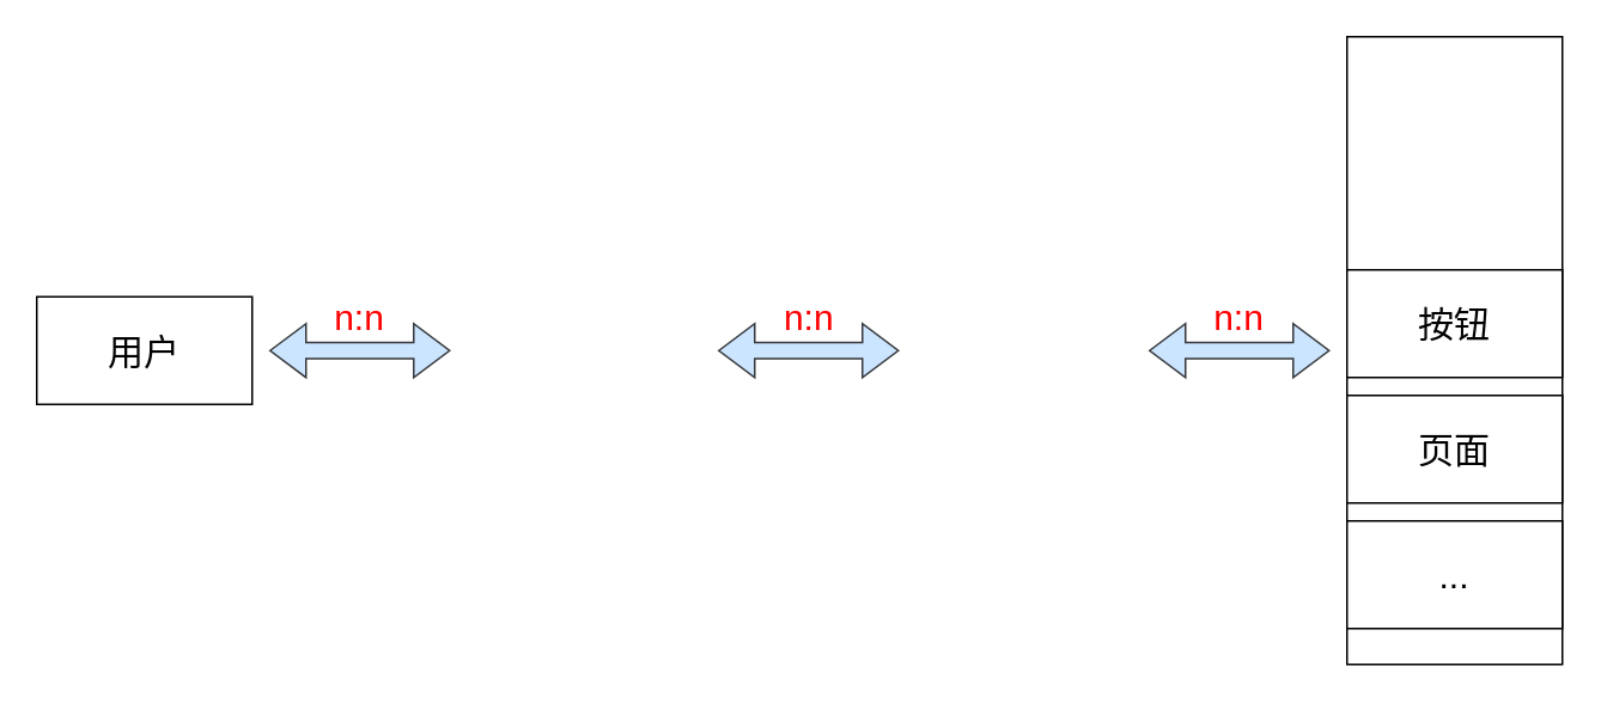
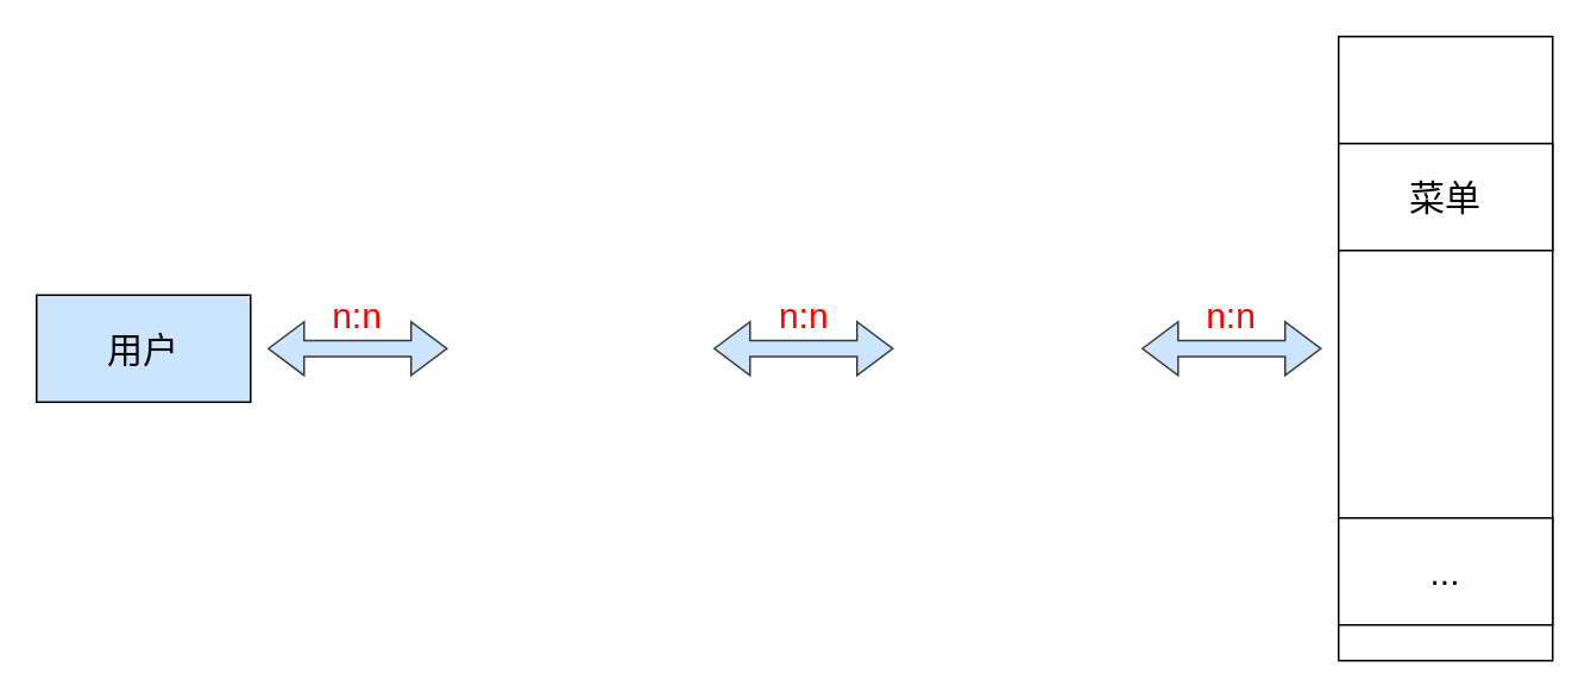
+ <mxCell id="4" value="菜单" style="rounded=0;whiteSpace=wrap;html=1;fontSize=20;" vertex="1" parent="1"><mxGeometry x="750" y="80" width="120" height="60" as="geometry" /></mxCell>
- <mxCell id="5" value="按钮" style="rounded=0;whiteSpace=wrap;html=1;fontSize=20;" vertex="1" parent="1"><mxGeometry x="750" y="150" width="120" height="60" as="geometry" /></mxCell>
- <mxCell id="2" value="用户" style="rounded=0;whiteSpace=wrap;html=1;fontSize=20;" vertex="1" parent="1"><mxGeometry x="20" y="165" width="120" height="60" as="geometry" /></mxCell>
+ <mxCell id="2" value="用户" style="rounded=0;whiteSpace=wrap;html=1;fontSize=20;fillColor=#cce5ff;" vertex="1" parent="1"><mxGeometry x="20" y="165" width="120" height="60" as="geometry" /></mxCell>
- <mxCell id="6" value="页面" style="rounded=0;whiteSpace=wrap;html=1;fontSize=20;" vertex="1" parent="1"><mxGeometry x="750" y="220" width="120" height="60" as="geometry" /></mxCell>
